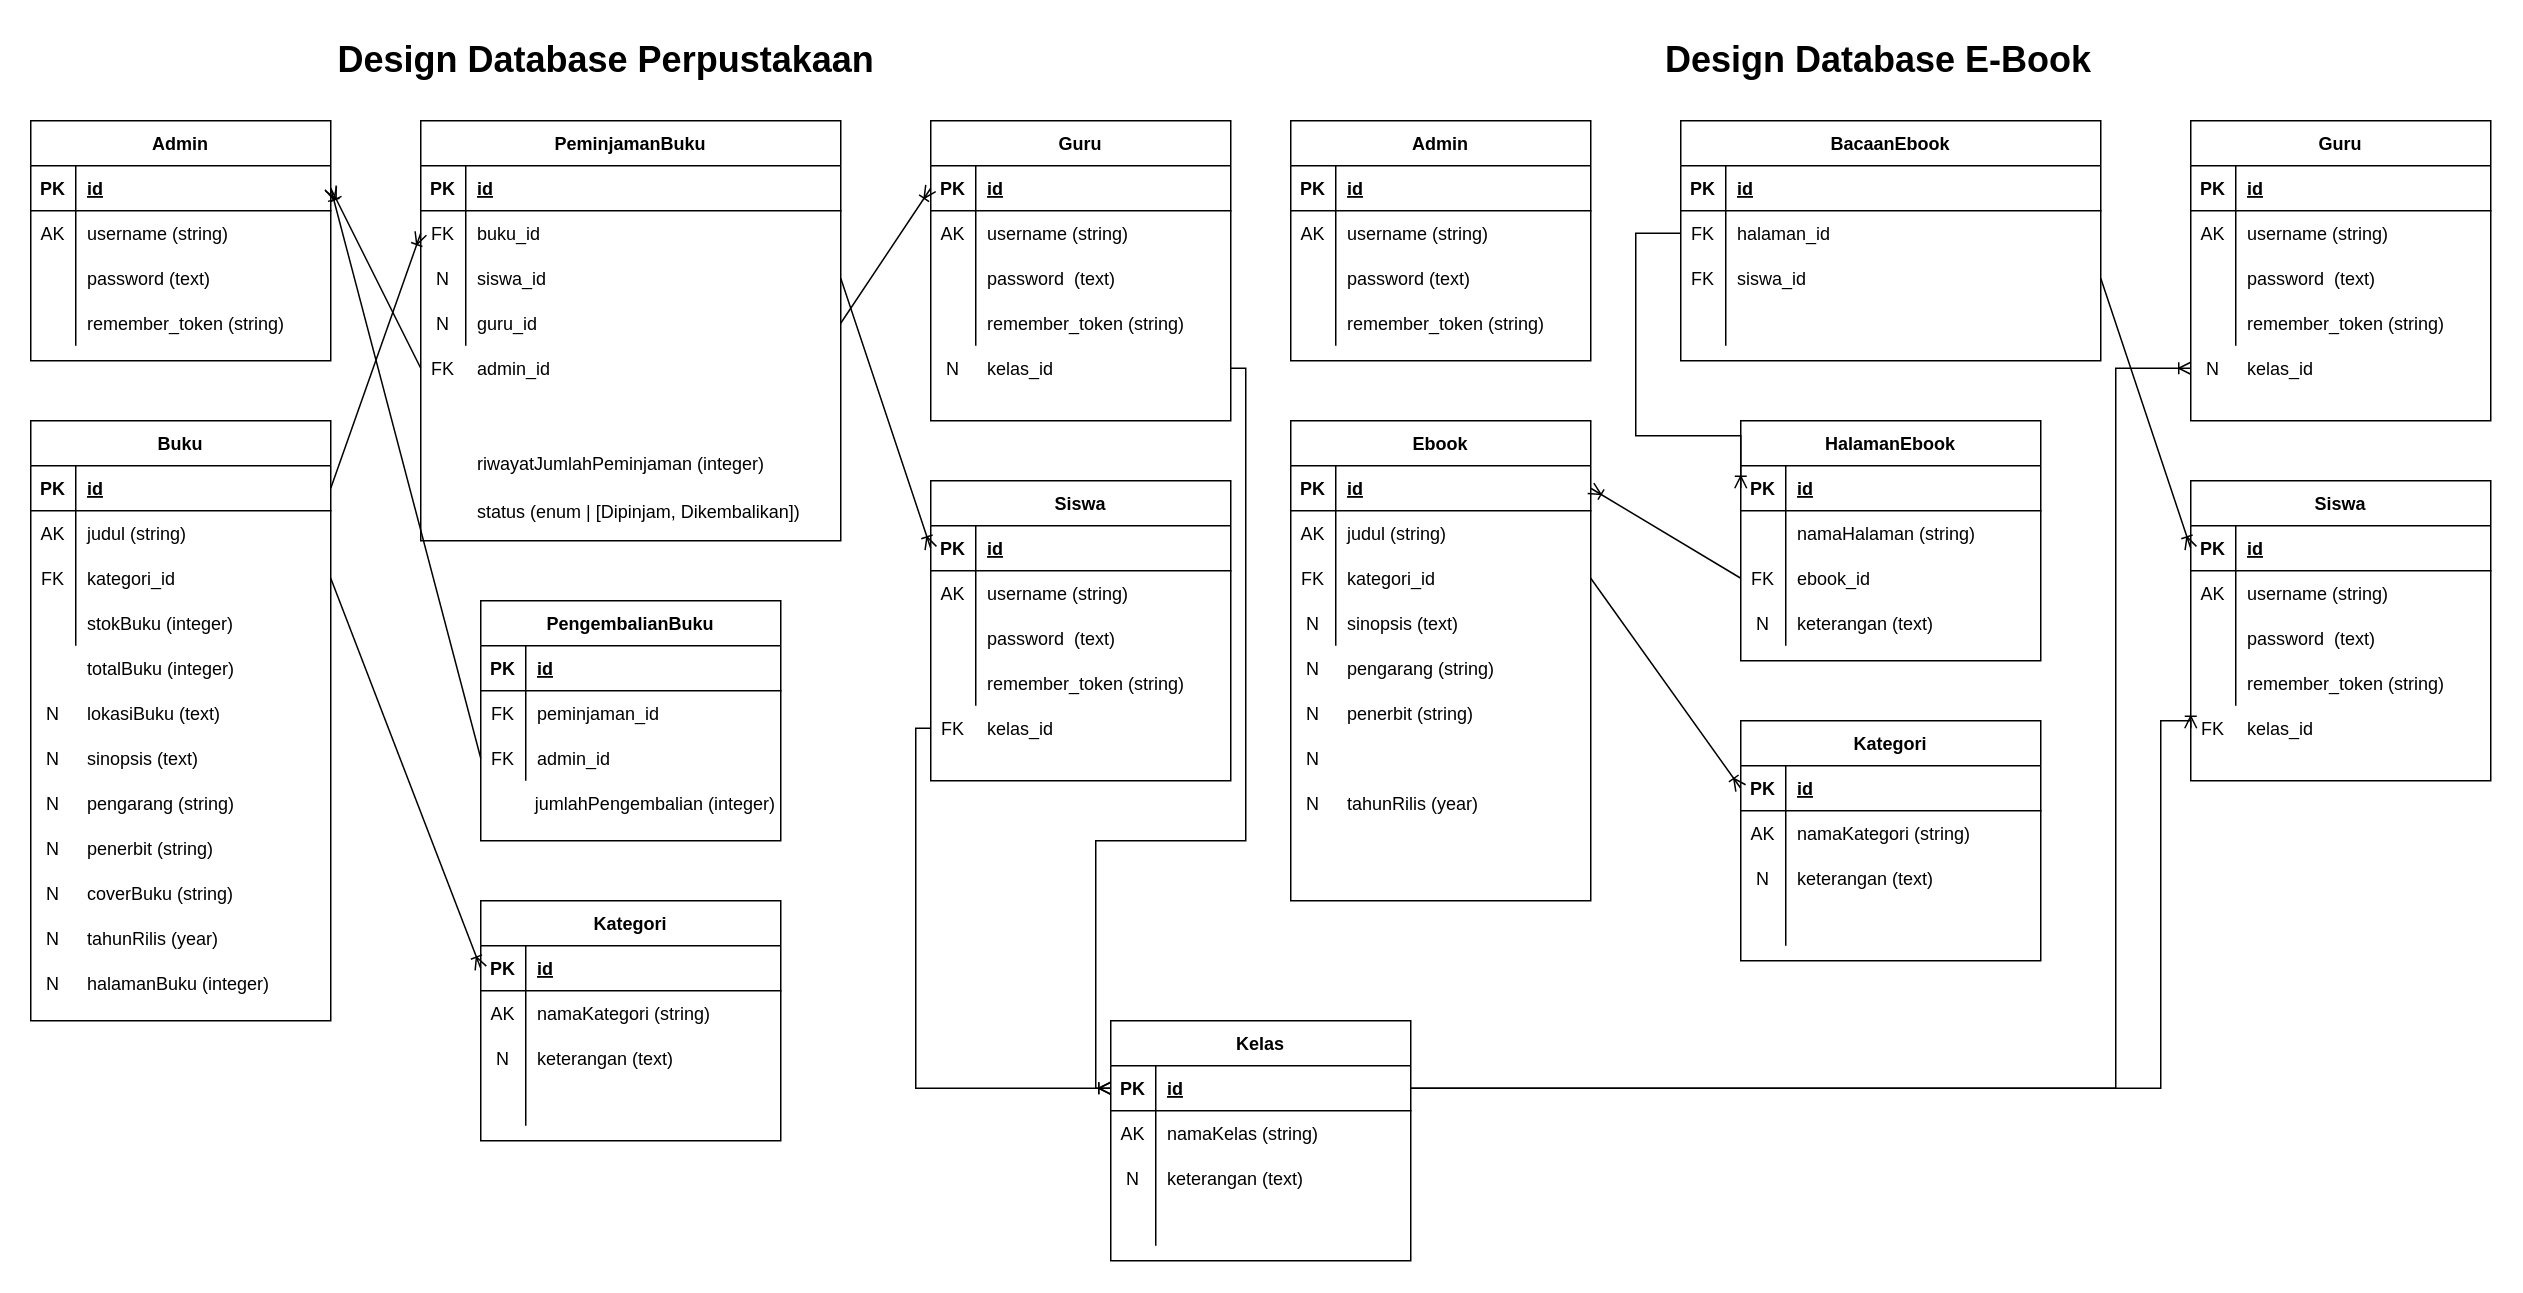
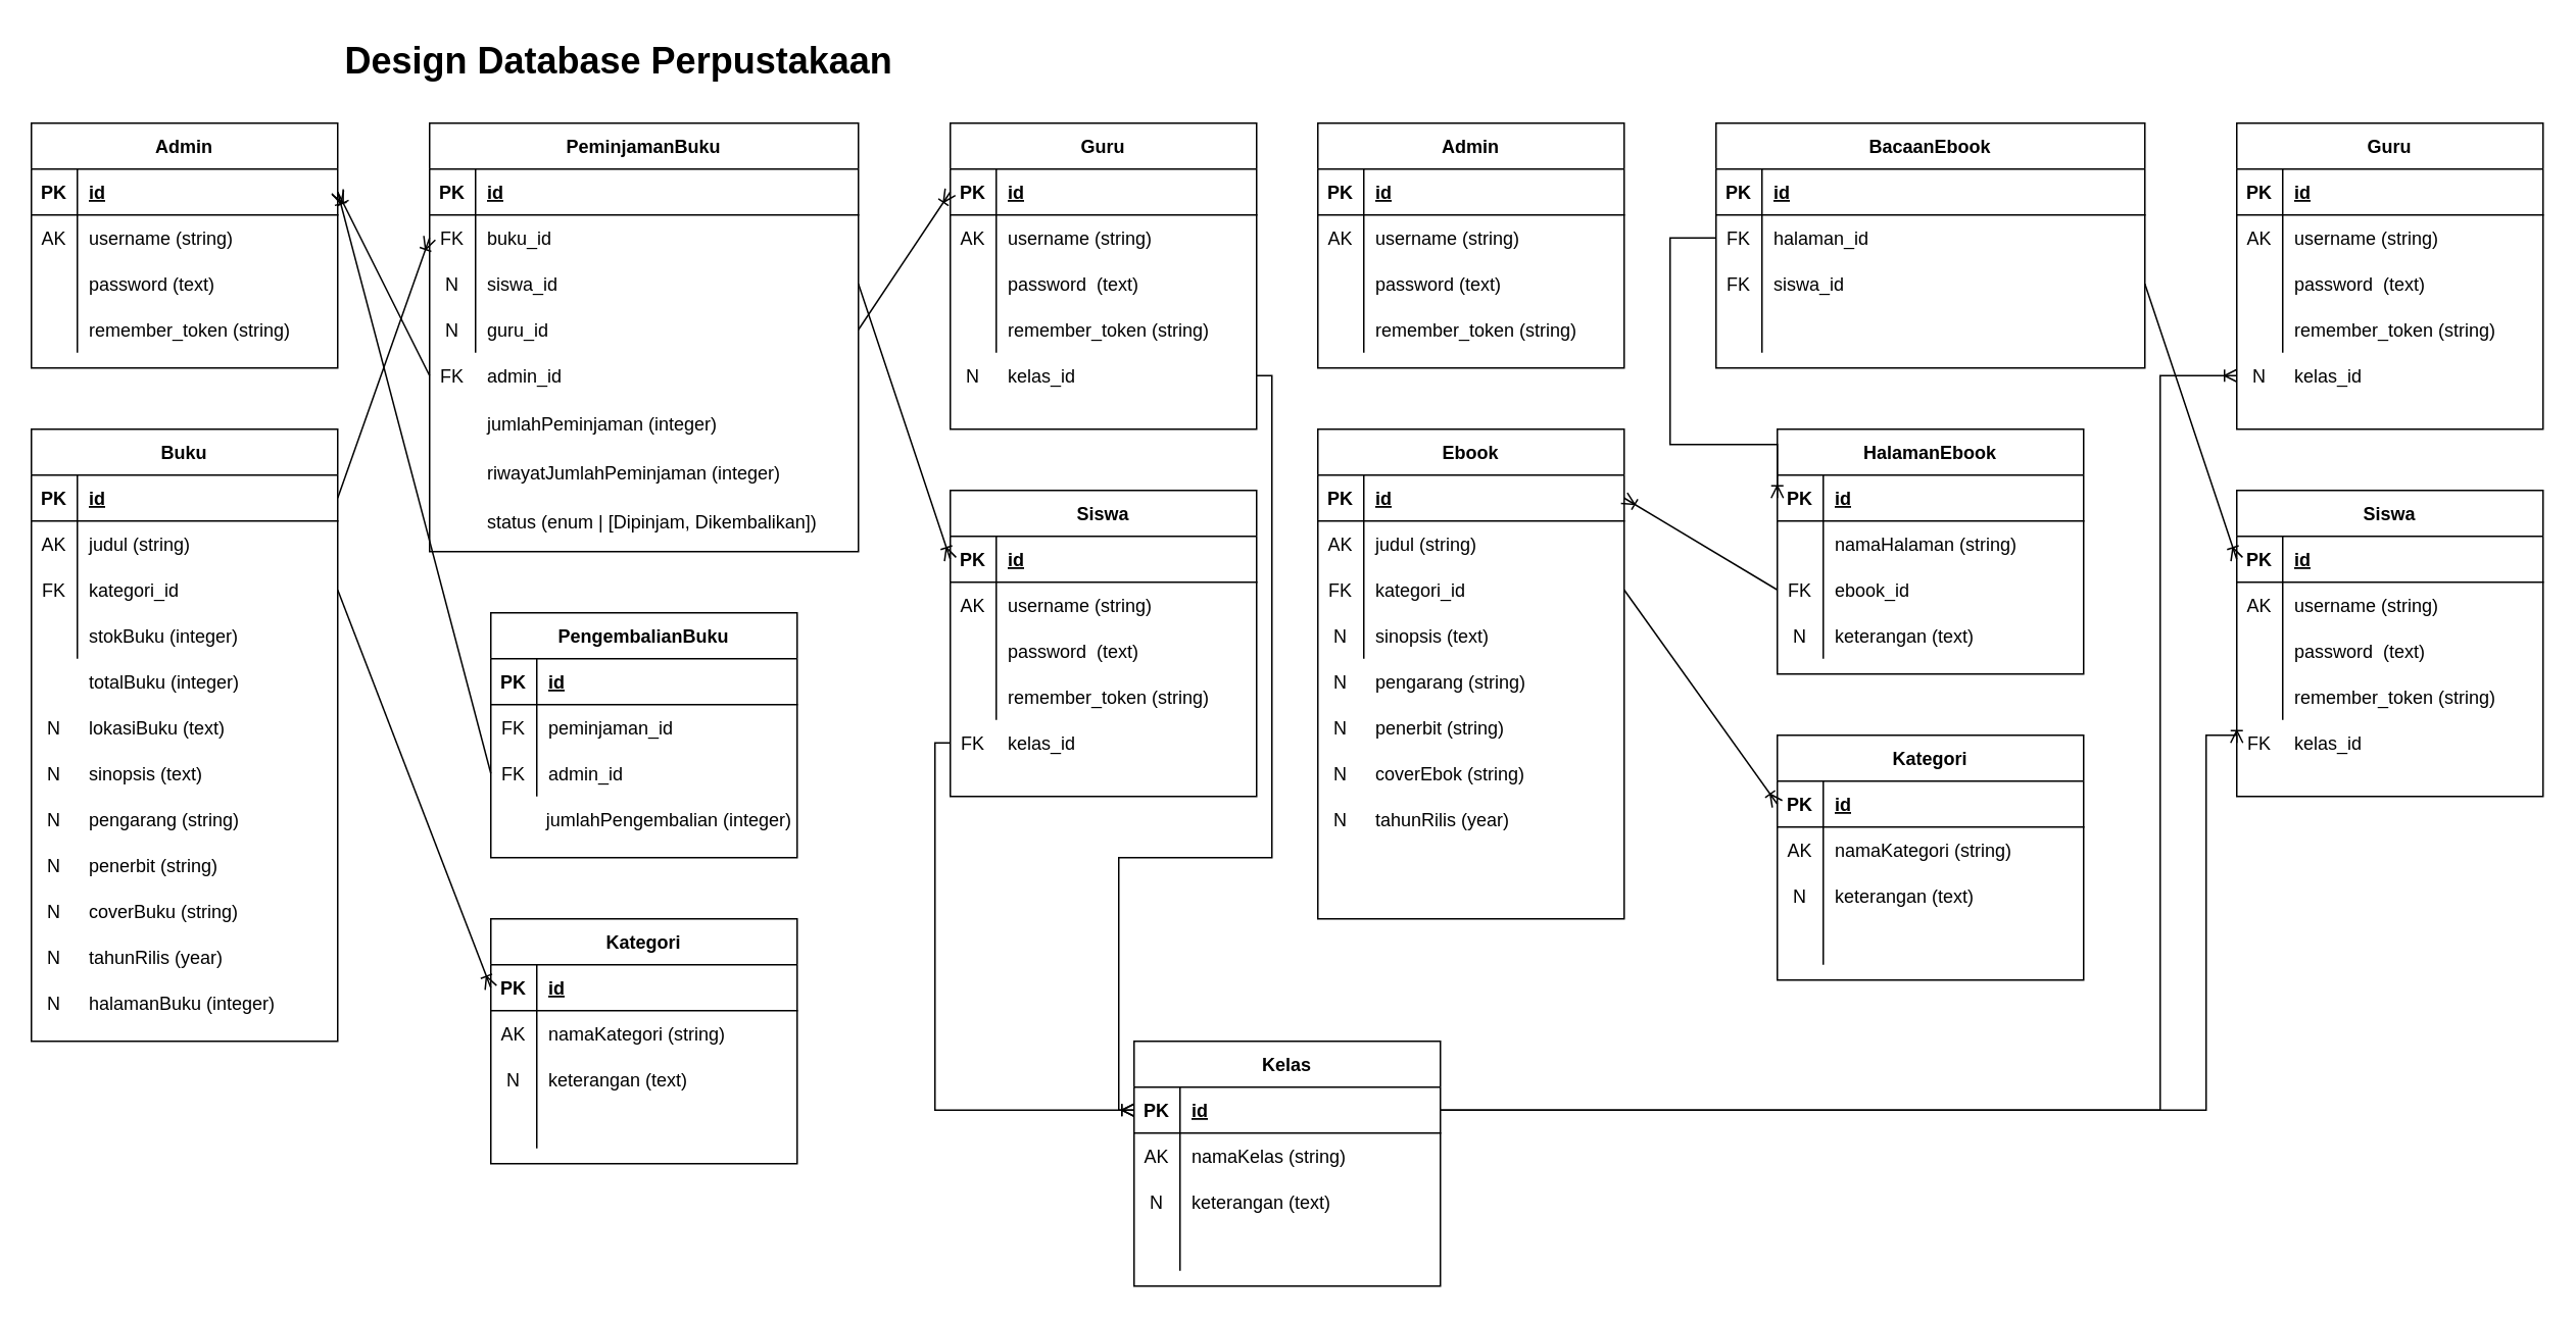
- <mxCell id="184" value="&lt;h1&gt;Design Database E-Book&lt;/h1&gt;" style="text;html=1;strokeColor=none;fillColor=none;spacing=5;spacingTop=-20;whiteSpace=wrap;overflow=hidden;rounded=0;" parent="1" vertex="1"><mxGeometry x="1105" y="20" width="300" height="40" as="geometry" /></mxCell>
+ <mxCell id="82" value="jumlahPeminjaman (integer)" style="shape=partialRectangle;connectable=0;fillColor=none;top=0;left=0;bottom=0;right=0;align=left;spacingLeft=6;overflow=hidden;" parent="68" vertex="1"><mxGeometry x="29.997" y="180" width="233.333" height="32" as="geometry"><mxRectangle width="150" height="30" as="alternateBounds" /></mxGeometry></mxCell>
+ <mxCell id="168" value="coverEbok (string)" style="shape=partialRectangle;connectable=0;fillColor=none;top=0;left=0;bottom=0;right=0;align=left;spacingLeft=6;overflow=hidden;" parent="1" vertex="1"><mxGeometry x="890" y="490" width="170" height="30" as="geometry"><mxRectangle width="170" height="30" as="alternateBounds" /></mxGeometry></mxCell>
